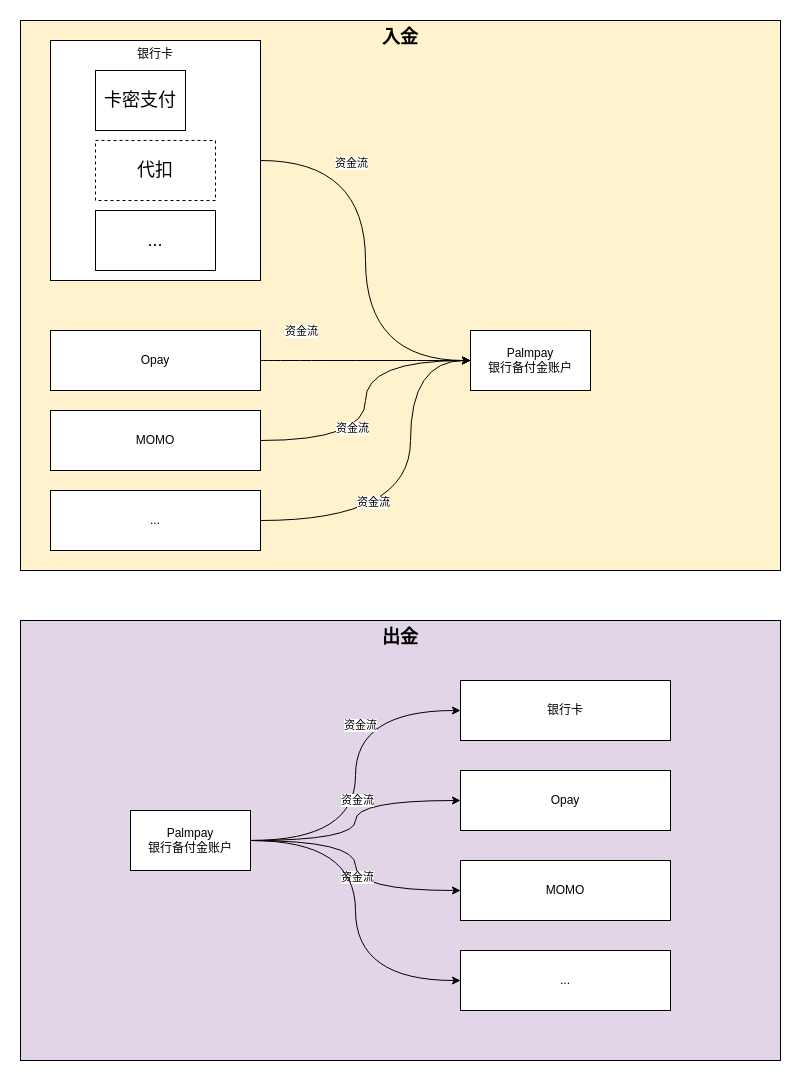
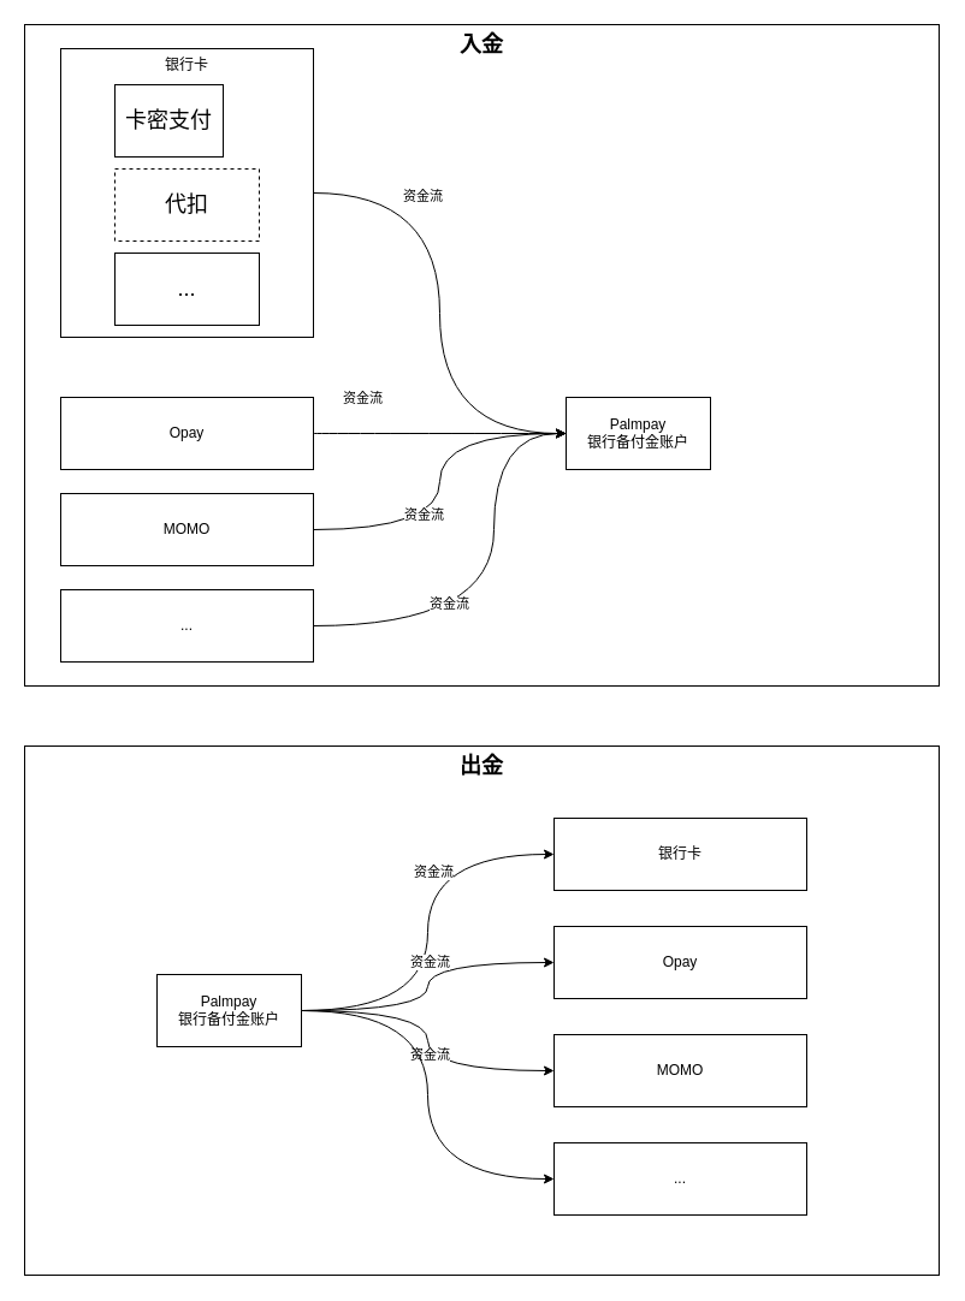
- <mxCell id="2" value="入金" style="rounded=0;whiteSpace=wrap;html=1;verticalAlign=top;fontStyle=1;fontSize=18;fillColor=#fff2cc;" vertex="1" parent="1"><mxGeometry x="20" y="20" width="760" height="550" as="geometry" /></mxCell>
+ <mxCell id="2" value="入金" style="rounded=0;whiteSpace=wrap;html=1;verticalAlign=top;fontStyle=1;fontSize=18;" vertex="1" parent="1"><mxGeometry x="20" y="20" width="760" height="550" as="geometry" /></mxCell>
- <mxCell id="16" value="出金" style="rounded=0;whiteSpace=wrap;html=1;verticalAlign=top;fontStyle=1;fontSize=18;fillColor=#e1d5e7;" vertex="1" parent="1"><mxGeometry x="20" y="620" width="760" height="440" as="geometry" /></mxCell>
+ <mxCell id="16" value="出金" style="rounded=0;whiteSpace=wrap;html=1;verticalAlign=top;fontStyle=1;fontSize=18;" vertex="1" parent="1"><mxGeometry x="20" y="620" width="760" height="440" as="geometry" /></mxCell>
